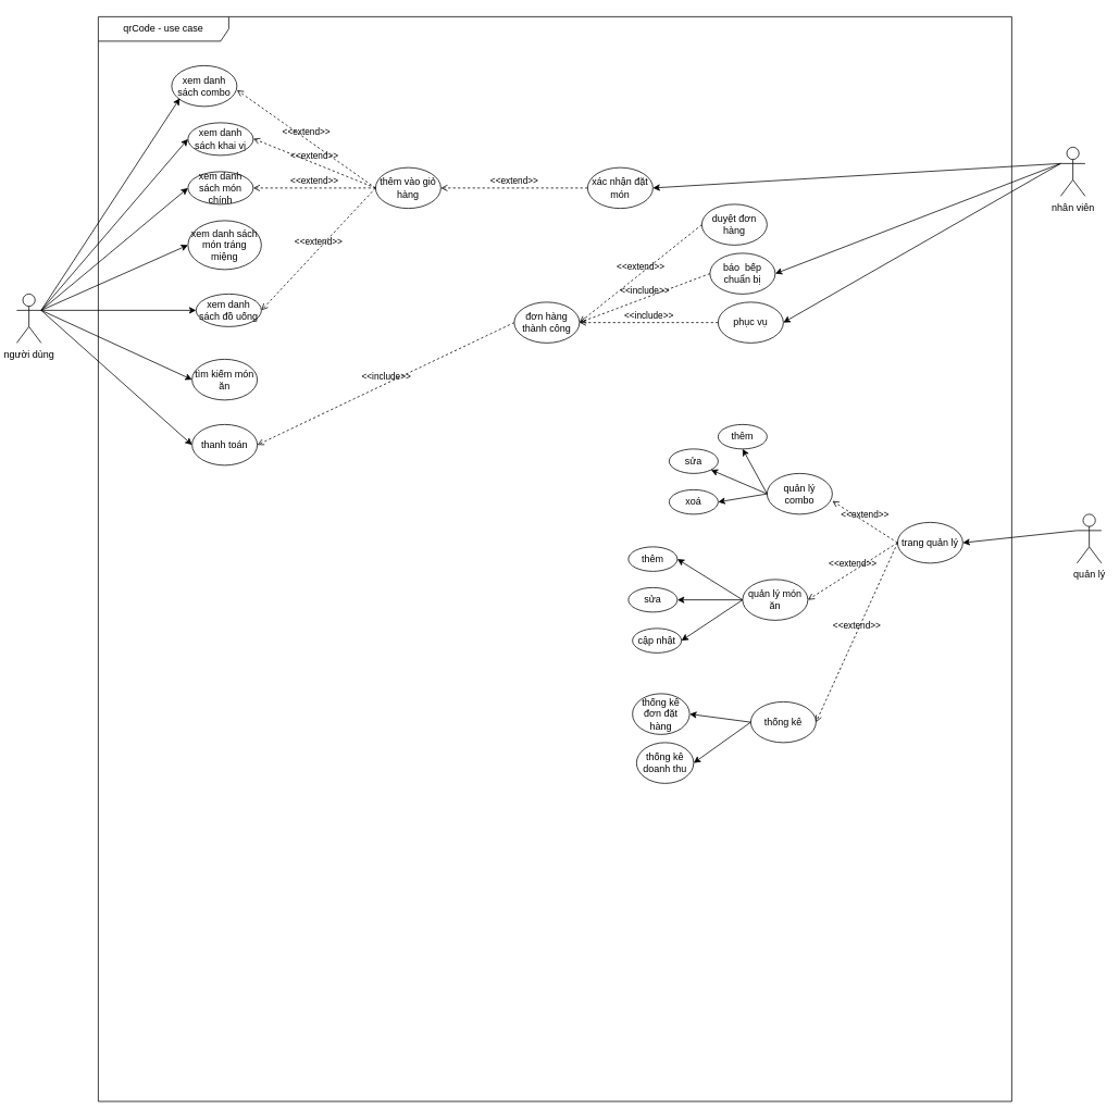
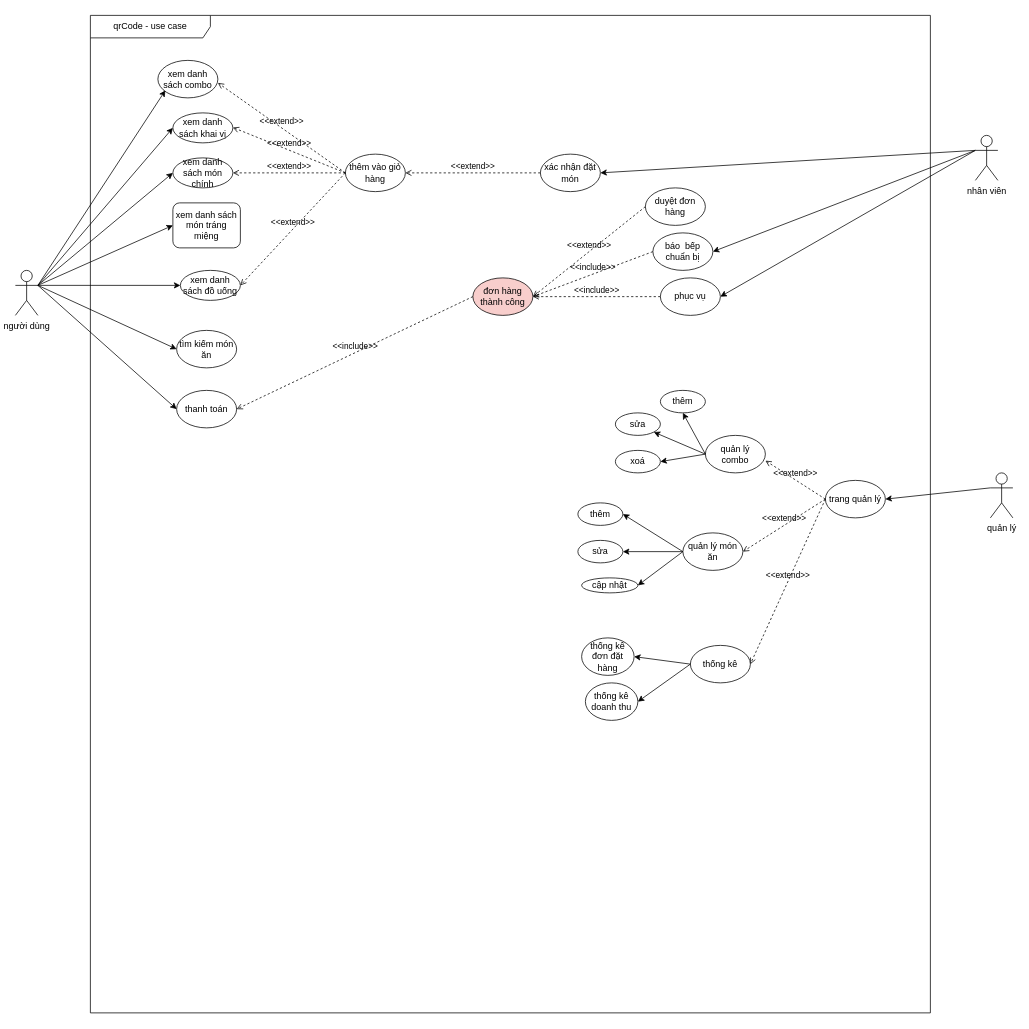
- <mxCell id="6" value="xem danh sách món tráng miệng" style="ellipse;whiteSpace=wrap;html=1;" parent="2" vertex="1"><mxGeometry x="110" y="250" width="90" height="60" as="geometry" /></mxCell>
+ <mxCell id="6" value="xem danh sách món tráng miệng" style="whiteSpace=wrap;html=1;rounded=1;" parent="2" vertex="1"><mxGeometry x="110" y="250" width="90" height="60" as="geometry" /></mxCell>
- <mxCell id="26" value="đơn hàng thành công" style="ellipse;whiteSpace=wrap;html=1;" parent="2" vertex="1"><mxGeometry x="510" y="350" width="80" height="50" as="geometry" /></mxCell>
+ <mxCell id="26" value="đơn hàng thành công" style="ellipse;whiteSpace=wrap;html=1;fillColor=#f8cecc;" parent="2" vertex="1"><mxGeometry x="510" y="350" width="80" height="50" as="geometry" /></mxCell>
- <mxCell id="45" value="cập nhật" style="ellipse;whiteSpace=wrap;html=1;" parent="2" vertex="1"><mxGeometry x="655" y="750" width="60" height="30" as="geometry" /></mxCell>
+ <mxCell id="45" value="cập nhật" style="ellipse;whiteSpace=wrap;html=1;" parent="2" vertex="1"><mxGeometry x="655" y="750" width="75" height="20" as="geometry" /></mxCell>
